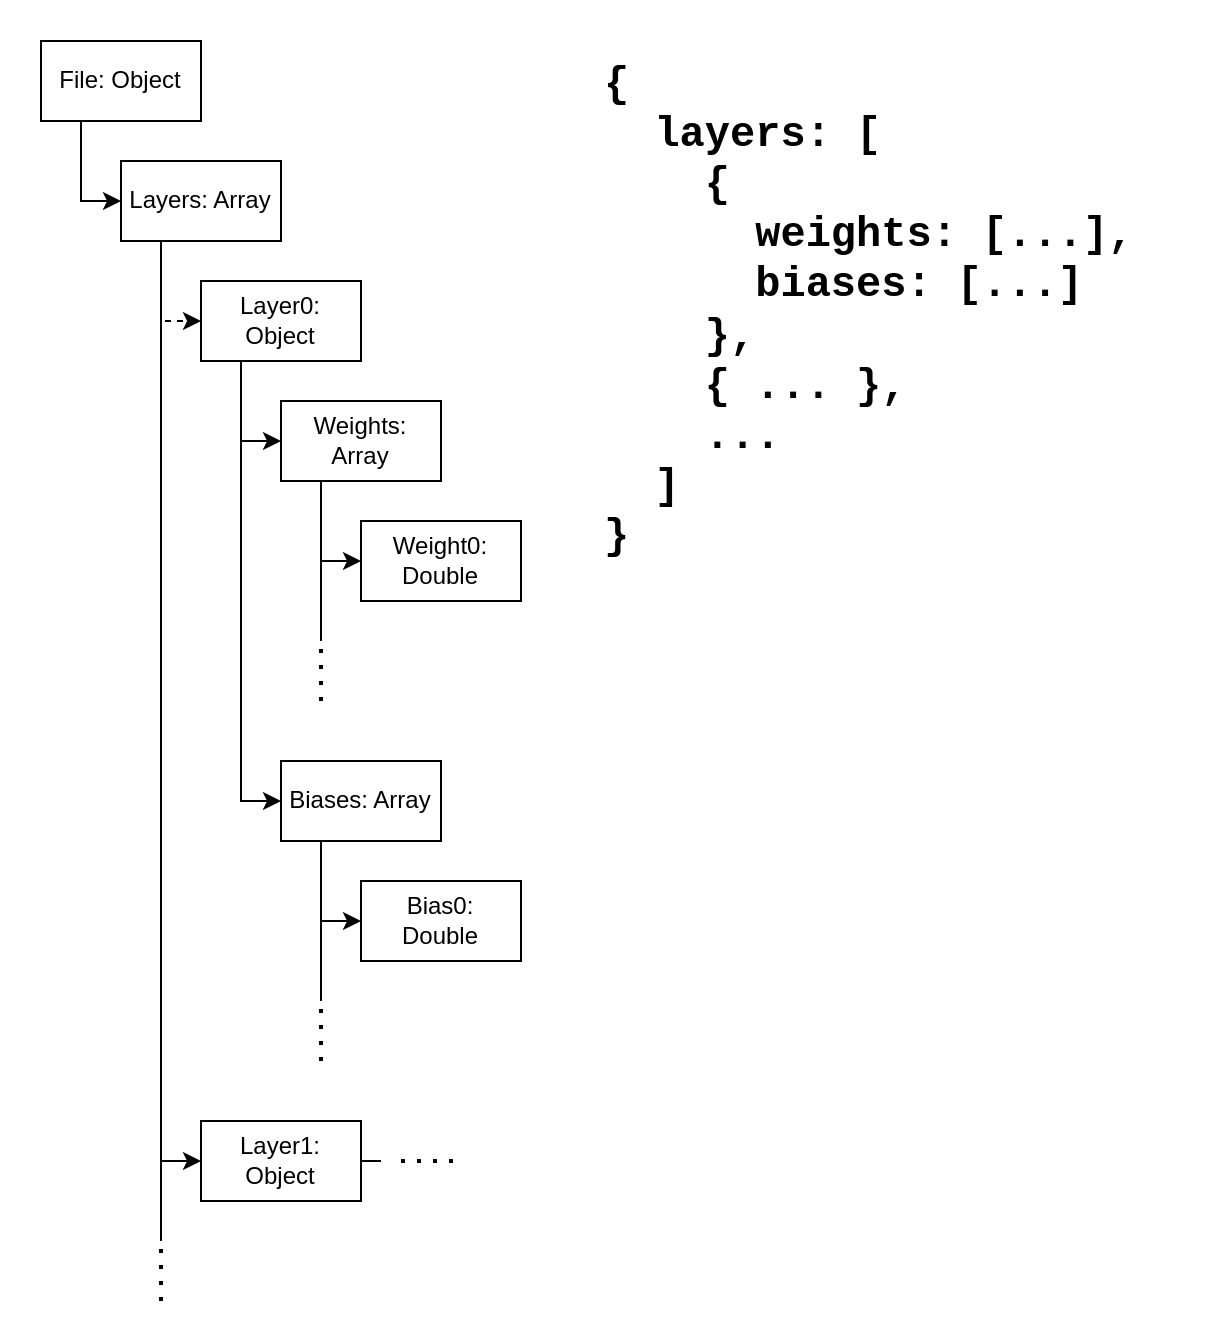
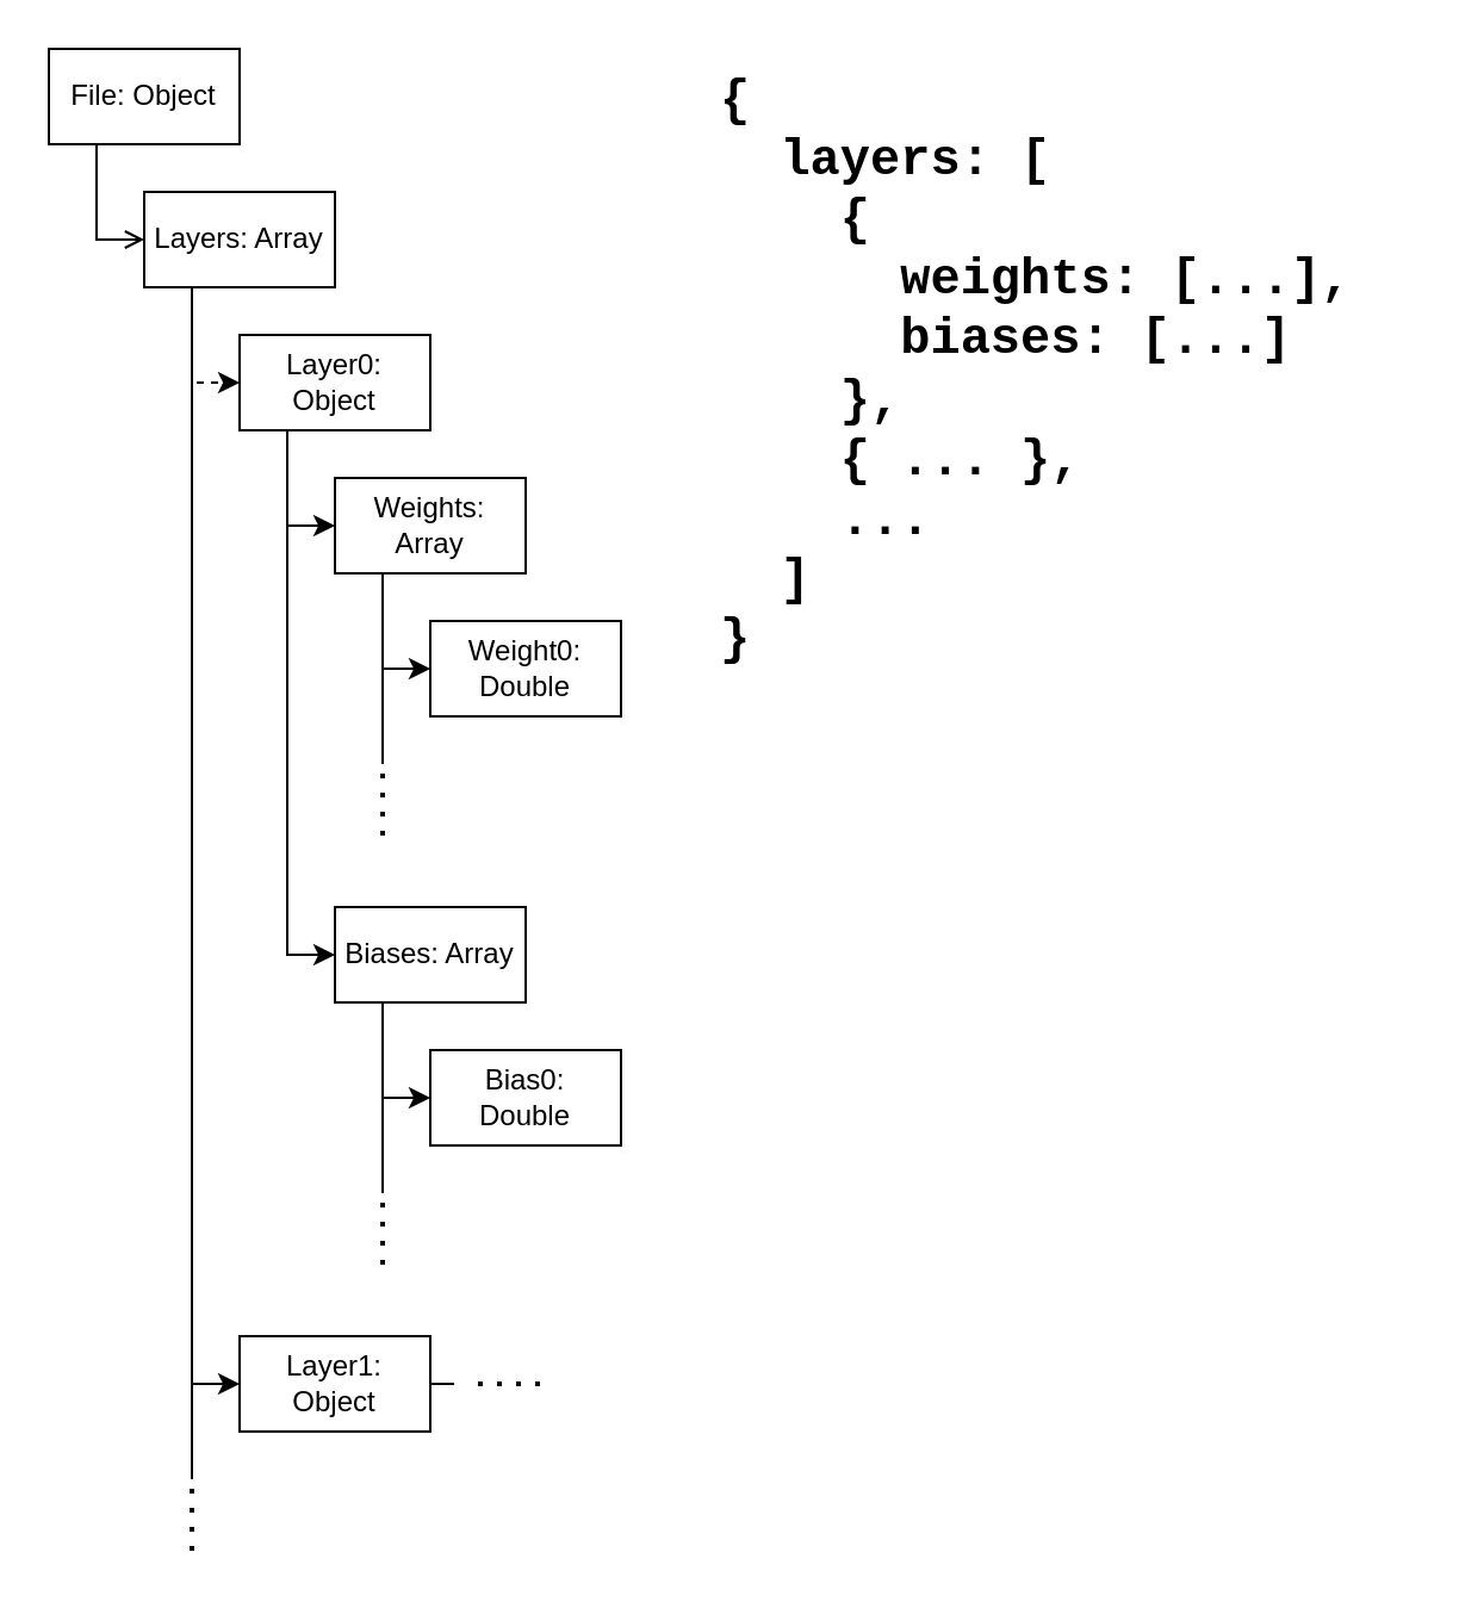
- <mxCell id="2" style="edgeStyle=orthogonalEdgeStyle;rounded=0;orthogonalLoop=1;jettySize=auto;html=1;exitX=0.25;exitY=1;exitDx=0;exitDy=0;entryX=0;entryY=0.5;entryDx=0;entryDy=0;" edge="1" parent="1" source="3" target="7"><mxGeometry relative="1" as="geometry" /></mxCell>
+ <mxCell id="2" style="edgeStyle=orthogonalEdgeStyle;rounded=0;orthogonalLoop=1;jettySize=auto;html=1;exitX=0.25;exitY=1;exitDx=0;exitDy=0;entryX=0;entryY=0.5;entryDx=0;entryDy=0;endArrow=open;" edge="1" parent="1" source="3" target="7"><mxGeometry relative="1" as="geometry" /></mxCell>
